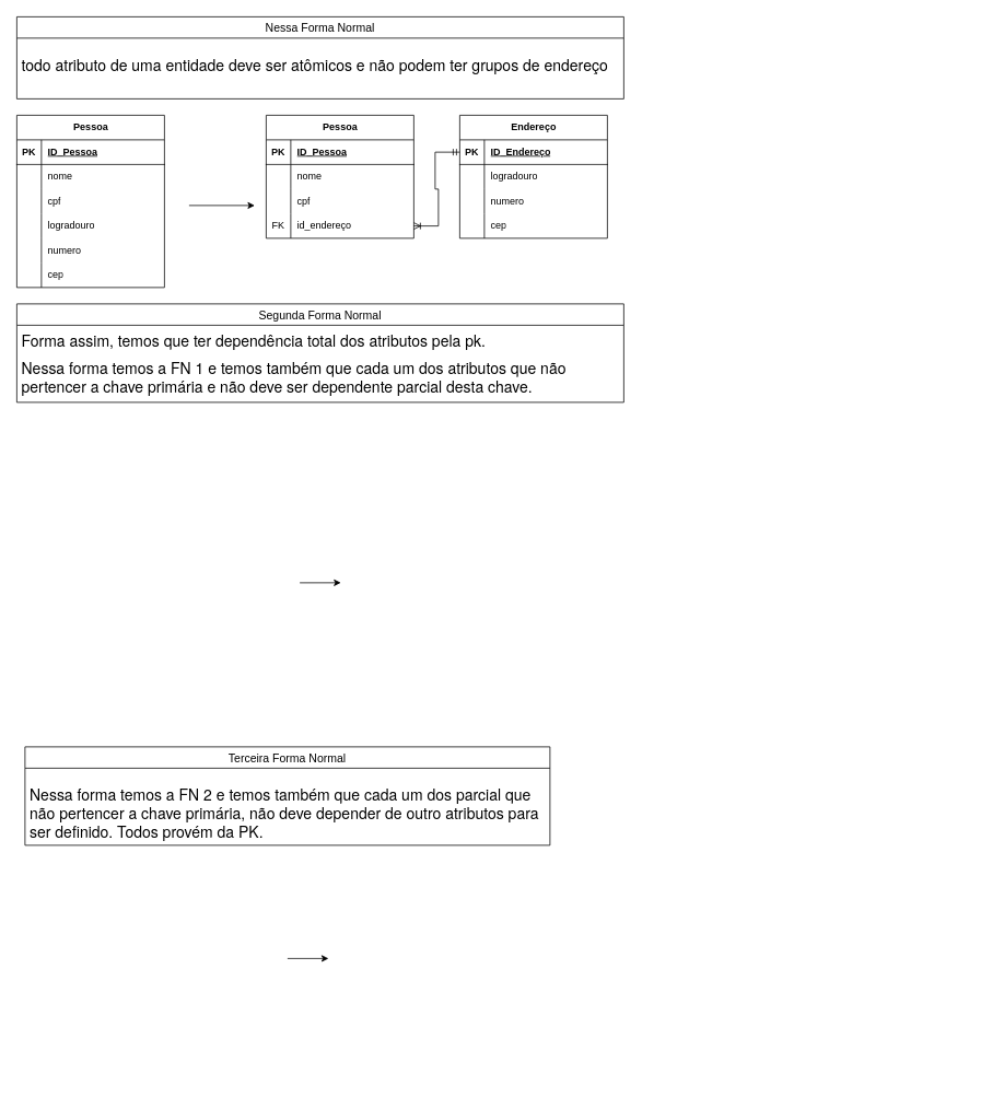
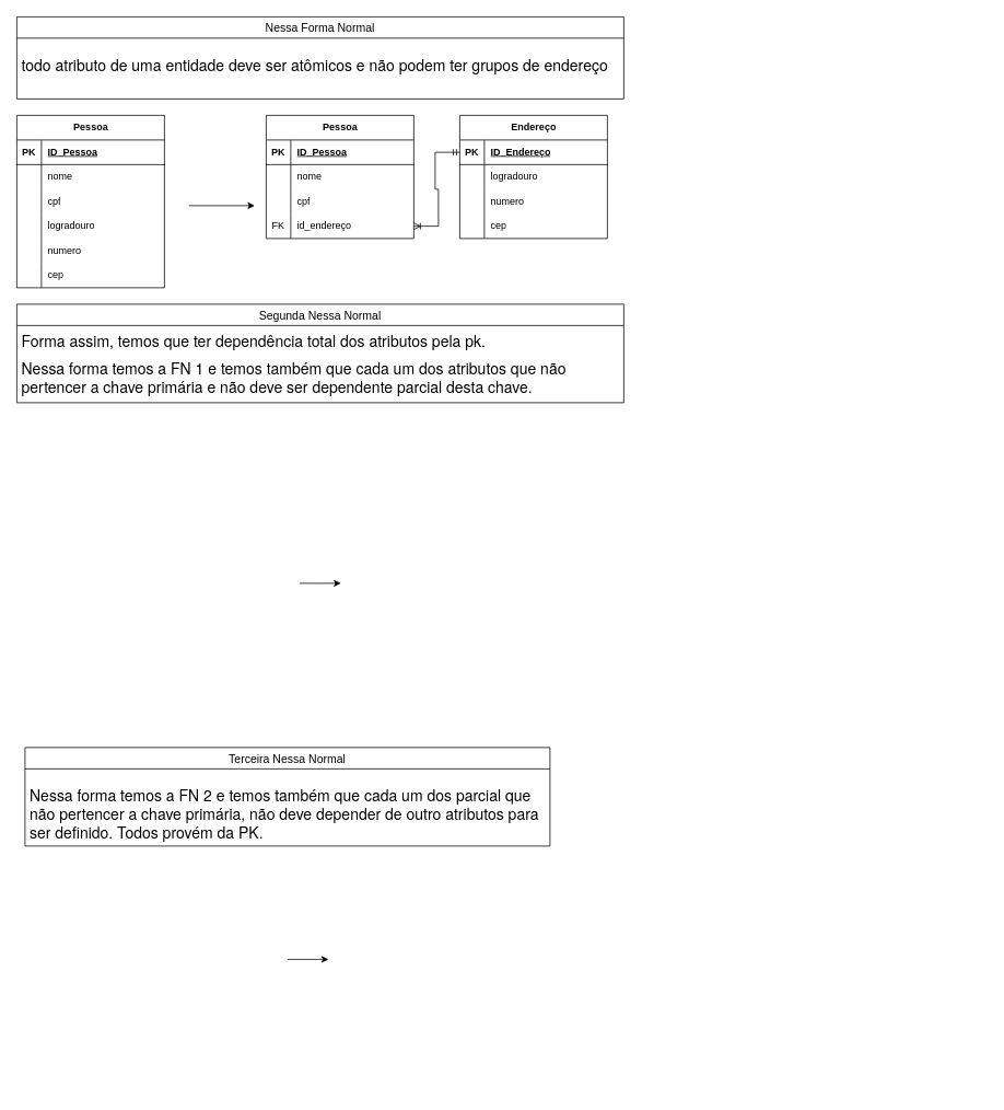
- <mxCell id="51" value="Segunda Forma Normal" style="swimlane;fontStyle=0;childLayout=stackLayout;horizontal=1;startSize=26;horizontalStack=0;resizeParent=1;resizeParentMax=0;resizeLast=0;collapsible=1;marginBottom=0;align=center;fontSize=14;" vertex="1" parent="1"><mxGeometry x="20" y="370" width="740" height="120" as="geometry" /></mxCell>
+ <mxCell id="51" value="Segunda Nessa Normal" style="swimlane;fontStyle=0;childLayout=stackLayout;horizontal=1;startSize=26;horizontalStack=0;resizeParent=1;resizeParentMax=0;resizeLast=0;collapsible=1;marginBottom=0;align=center;fontSize=14;" vertex="1" parent="1"><mxGeometry x="20" y="370" width="740" height="120" as="geometry" /></mxCell>
- <mxCell id="56" value="Terceira Forma Normal" style="swimlane;fontStyle=0;childLayout=stackLayout;horizontal=1;startSize=26;horizontalStack=0;resizeParent=1;resizeParentMax=0;resizeLast=0;collapsible=1;marginBottom=0;align=center;fontSize=14;" vertex="1" parent="1"><mxGeometry x="30" y="910" width="640" height="120" as="geometry" /></mxCell>
+ <mxCell id="56" value="Terceira Nessa Normal" style="swimlane;fontStyle=0;childLayout=stackLayout;horizontal=1;startSize=26;horizontalStack=0;resizeParent=1;resizeParentMax=0;resizeLast=0;collapsible=1;marginBottom=0;align=center;fontSize=14;" vertex="1" parent="1"><mxGeometry x="30" y="910" width="640" height="120" as="geometry" /></mxCell>
